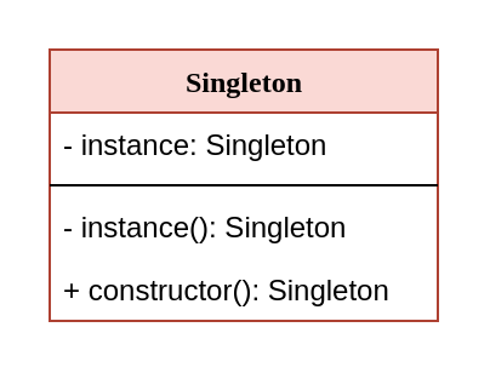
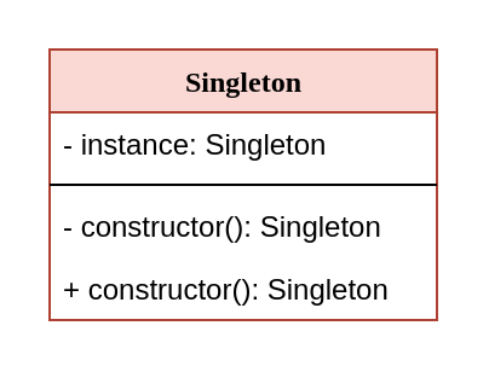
- <mxCell id="5" value="- instance(): Singleton" style="text;html=1;strokeColor=none;fillColor=none;align=left;verticalAlign=top;spacingLeft=4;spacingRight=4;whiteSpace=wrap;overflow=hidden;rotatable=0;points=[[0,0.5],[1,0.5]];portConstraint=eastwest;" vertex="1" parent="2"><mxGeometry y="60" width="160" height="26" as="geometry" /></mxCell>
+ <mxCell id="5" value="- constructor(): Singleton" style="text;html=1;strokeColor=none;fillColor=none;align=left;verticalAlign=top;spacingLeft=4;spacingRight=4;whiteSpace=wrap;overflow=hidden;rotatable=0;points=[[0,0.5],[1,0.5]];portConstraint=eastwest;" vertex="1" parent="2"><mxGeometry y="60" width="160" height="26" as="geometry" /></mxCell>
